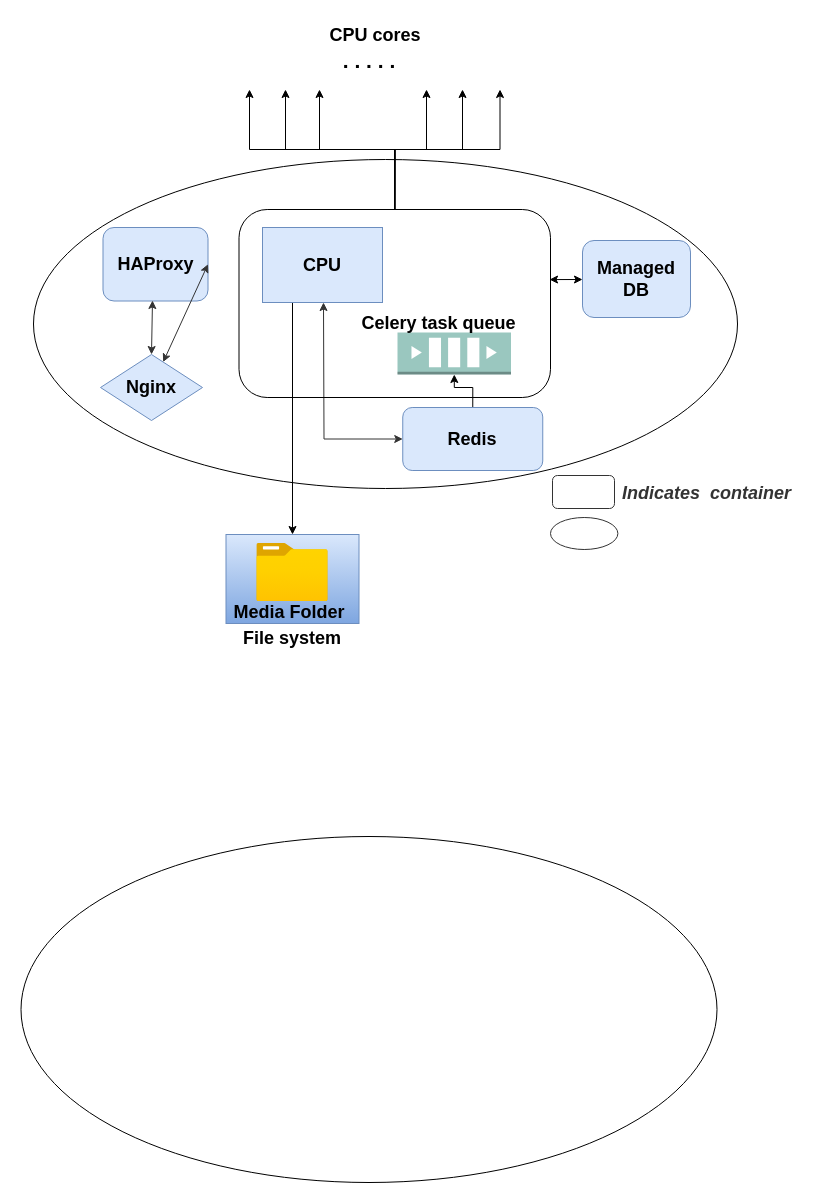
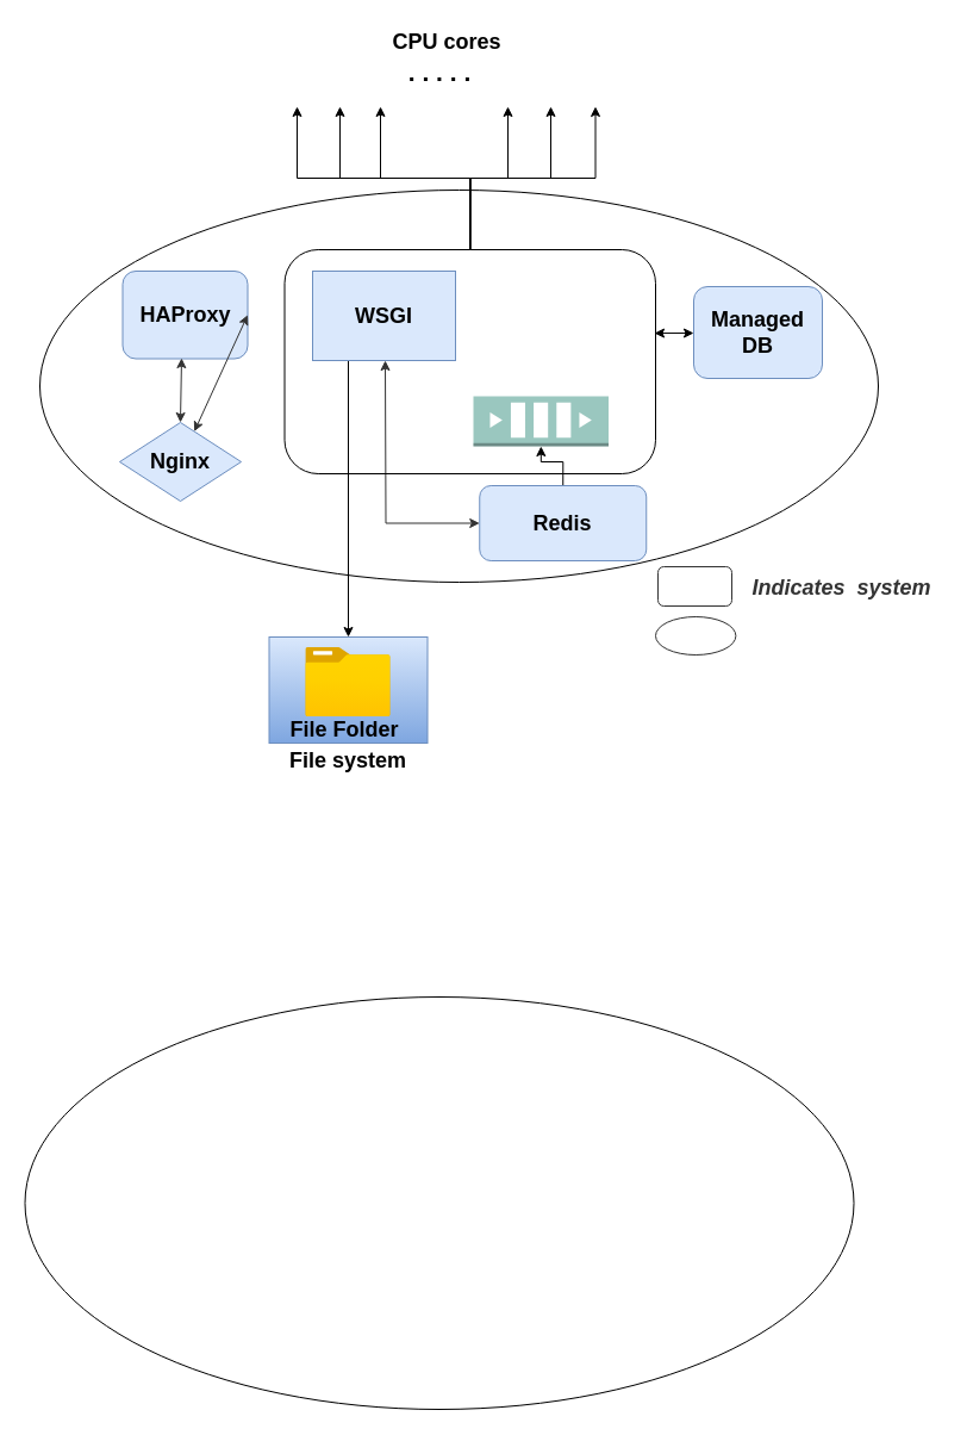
- <mxCell id="6" value="&lt;span style=&quot;&quot;&gt;&lt;b&gt;&lt;font style=&quot;font-size: 18px;&quot;&gt;CPU&lt;/font&gt;&lt;/b&gt;&lt;/span&gt;" style="rounded=0;whiteSpace=wrap;html=1;fillColor=#dae8fc;strokeColor=#6c8ebf;" vertex="1" parent="1"><mxGeometry x="262" y="227" width="120" height="75" as="geometry" /></mxCell>
+ <mxCell id="6" value="&lt;span style=&quot;&quot;&gt;&lt;b&gt;&lt;font style=&quot;font-size: 18px;&quot;&gt;WSGI&lt;/font&gt;&lt;/b&gt;&lt;/span&gt;" style="rounded=0;whiteSpace=wrap;html=1;fillColor=#dae8fc;strokeColor=#6c8ebf;" vertex="1" parent="1"><mxGeometry x="262" y="227" width="120" height="75" as="geometry" /></mxCell>
- <mxCell id="8" value="&lt;b&gt;&lt;font style=&quot;font-size: 18px;&quot;&gt;Celery task queue&lt;/font&gt;&lt;/b&gt;" style="text;html=1;strokeColor=none;fillColor=none;align=center;verticalAlign=middle;whiteSpace=wrap;rounded=0;" vertex="1" parent="1"><mxGeometry x="357" y="317" width="163" height="12" as="geometry" /></mxCell>
- <mxCell id="25" value="&lt;b&gt;&lt;font size=&quot;1&quot; color=&quot;#333333&quot;&gt;&lt;i style=&quot;font-size: 18px;&quot;&gt;Indicates&amp;nbsp; container&lt;/i&gt;&lt;/font&gt;&lt;/b&gt;" style="text;html=1;strokeColor=none;fillColor=none;align=center;verticalAlign=middle;whiteSpace=wrap;rounded=0;sketch=0;fontSize=12;fontColor=#46495D;" vertex="1" parent="1"><mxGeometry x="619.38" y="478" width="175" height="30" as="geometry" /></mxCell>
+ <mxCell id="25" value="&lt;b&gt;&lt;font size=&quot;1&quot; color=&quot;#333333&quot;&gt;&lt;i style=&quot;font-size: 18px;&quot;&gt;Indicates&amp;nbsp; system&lt;/i&gt;&lt;/font&gt;&lt;/b&gt;" style="text;html=1;strokeColor=none;fillColor=none;align=center;verticalAlign=middle;whiteSpace=wrap;rounded=0;sketch=0;fontSize=12;fontColor=#46495D;" vertex="1" parent="1"><mxGeometry x="619.38" y="478" width="175" height="30" as="geometry" /></mxCell>
- <mxCell id="30" value="&lt;font style=&quot;font-size: 18px;&quot;&gt;Media Folder&lt;/font&gt;" style="text;html=1;strokeColor=none;fillColor=none;align=center;verticalAlign=middle;whiteSpace=wrap;rounded=0;fontSize=16;fontStyle=1" vertex="1" parent="1"><mxGeometry x="227" y="597" width="124" height="30" as="geometry" /></mxCell>
+ <mxCell id="30" value="&lt;font style=&quot;font-size: 18px;&quot;&gt;File Folder&lt;/font&gt;" style="text;html=1;strokeColor=none;fillColor=none;align=center;verticalAlign=middle;whiteSpace=wrap;rounded=0;fontSize=16;fontStyle=1" vertex="1" parent="1"><mxGeometry x="227" y="597" width="124" height="30" as="geometry" /></mxCell>
